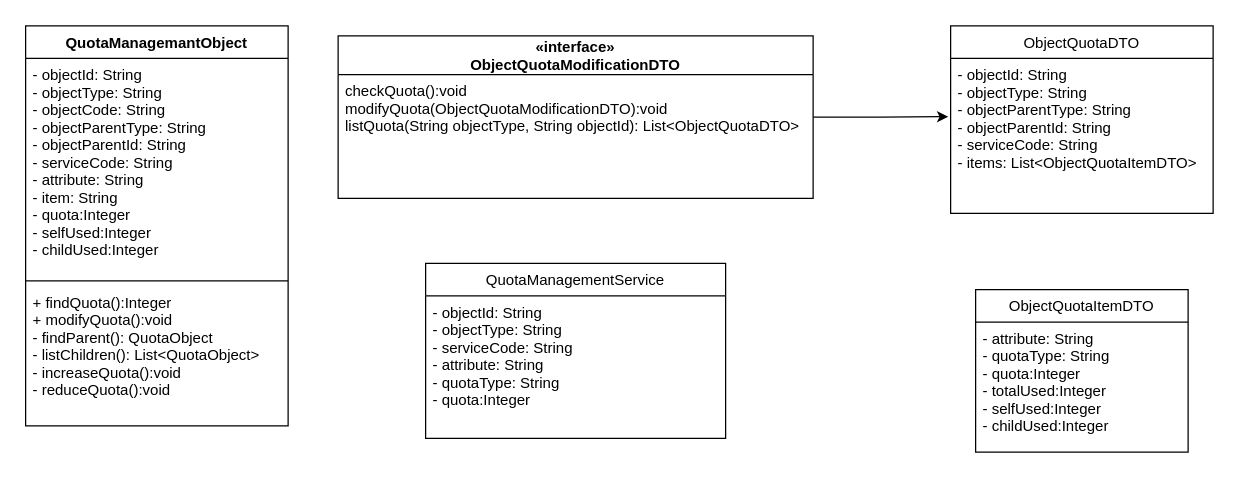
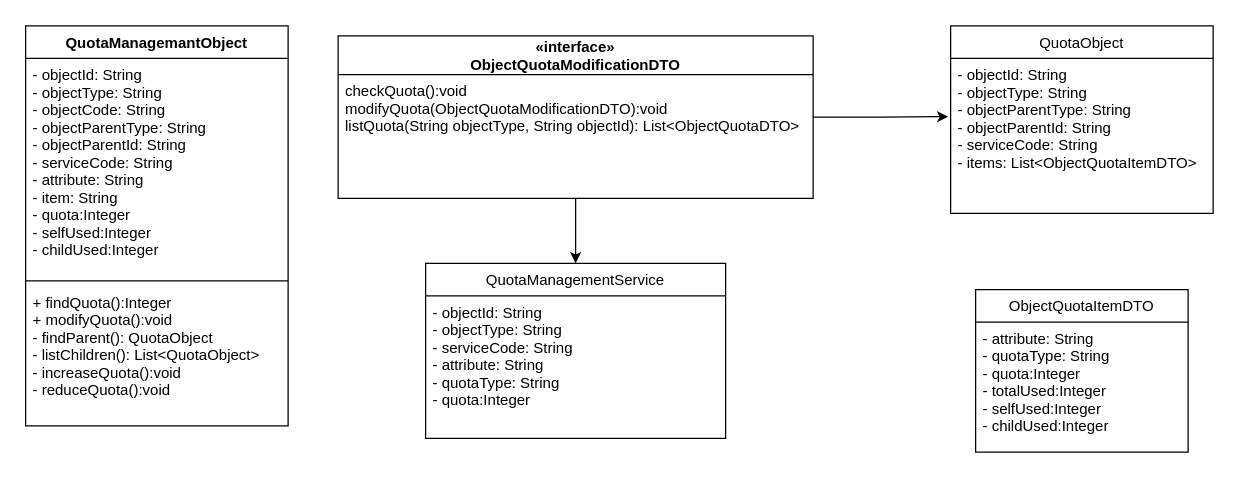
- <mxCell id="10" value="ObjectQuotaDTO" style="swimlane;fontStyle=0;childLayout=stackLayout;horizontal=1;startSize=26;fillColor=none;horizontalStack=0;resizeParent=1;resizeParentMax=0;resizeLast=0;collapsible=1;marginBottom=0;" parent="1" vertex="1"><mxGeometry x="760" y="20" width="210" height="150" as="geometry" /></mxCell>
+ <mxCell id="10" value="QuotaObject" style="swimlane;fontStyle=0;childLayout=stackLayout;horizontal=1;startSize=26;fillColor=none;horizontalStack=0;resizeParent=1;resizeParentMax=0;resizeLast=0;collapsible=1;marginBottom=0;" parent="1" vertex="1"><mxGeometry x="760" y="20" width="210" height="150" as="geometry" /></mxCell>
+ <mxCell id="7" style="edgeStyle=orthogonalEdgeStyle;rounded=0;orthogonalLoop=1;jettySize=auto;html=1;entryX=0.5;entryY=0;entryDx=0;entryDy=0;" edge="1" parent="1" source="8" target="14"><mxGeometry relative="1" as="geometry" /></mxCell>
